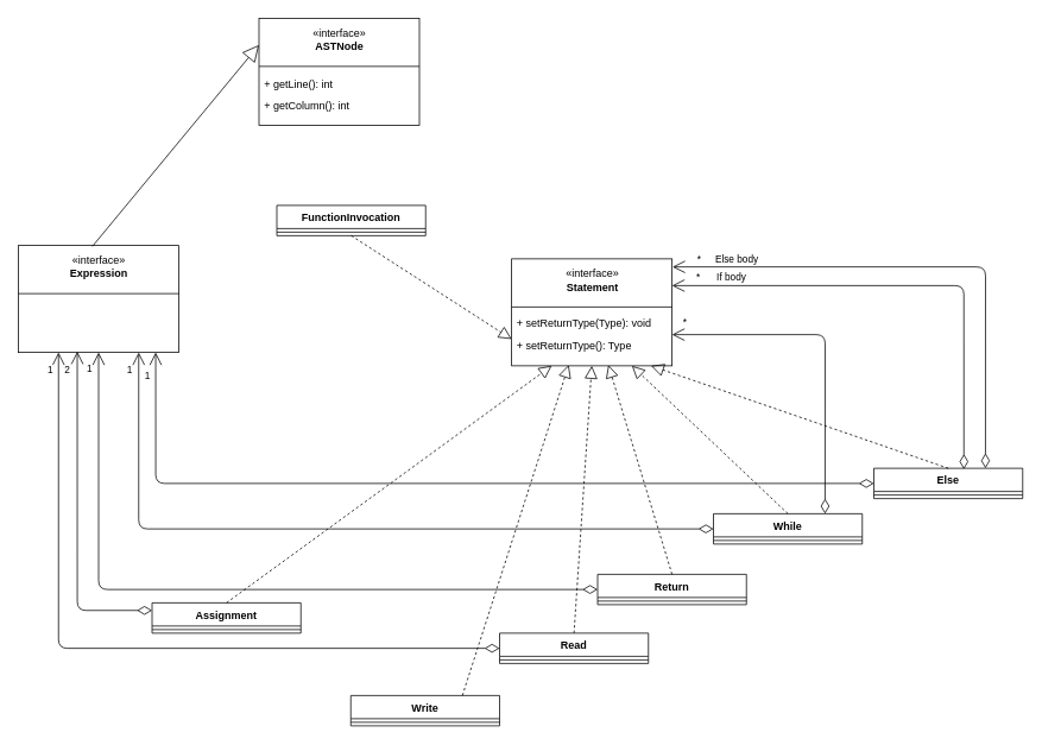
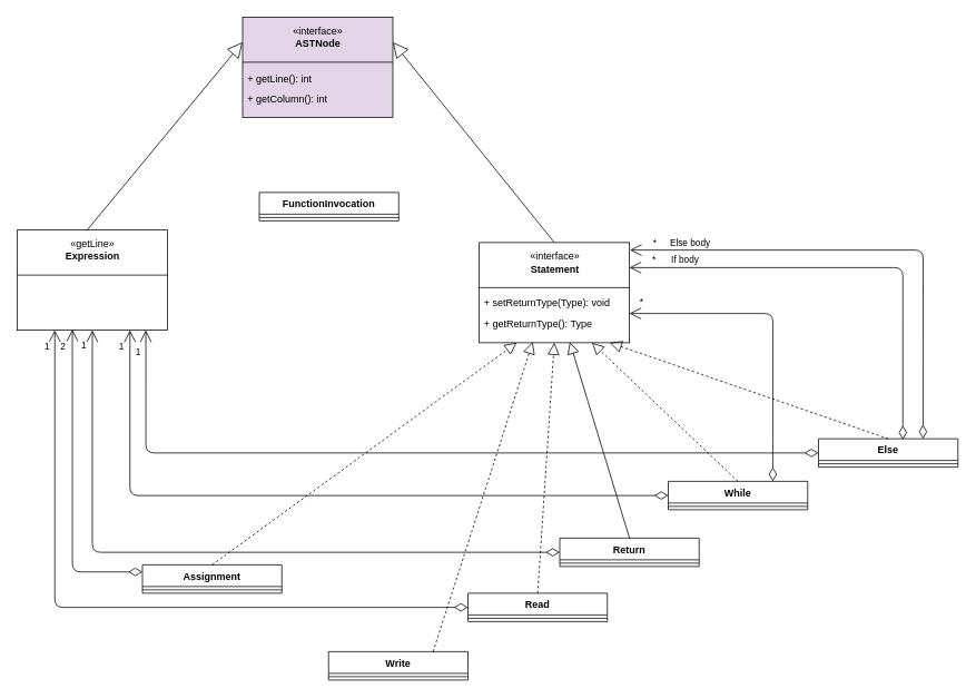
- <mxCell id="18" value="«interface»&lt;br&gt;&lt;b&gt;ASTNode&lt;br&gt;&lt;br&gt;&lt;br&gt;&lt;br&gt;&lt;br&gt;&lt;br&gt;&lt;/b&gt;" style="html=1;" parent="16" vertex="1"><mxGeometry width="180" height="120" as="geometry" /></mxCell>
+ <mxCell id="18" value="«interface»&lt;br&gt;&lt;b&gt;ASTNode&lt;br&gt;&lt;br&gt;&lt;br&gt;&lt;br&gt;&lt;br&gt;&lt;br&gt;&lt;/b&gt;" style="html=1;fillColor=#e1d5e7;" parent="16" vertex="1"><mxGeometry width="180" height="120" as="geometry" /></mxCell>
+ <mxCell id="23" value="" style="endArrow=block;endSize=16;endFill=0;html=1;exitX=0.5;exitY=0;exitDx=0;exitDy=0;entryX=1;entryY=0.25;entryDx=0;entryDy=0;" parent="1" source="8" target="18" edge="1"><mxGeometry width="160" relative="1" as="geometry"><mxPoint x="360" y="220" as="sourcePoint" /><mxPoint x="520" y="220" as="targetPoint" /></mxGeometry></mxCell>
- <mxCell id="36" value="" style="endArrow=block;dashed=1;endFill=0;endSize=12;html=1;entryX=0;entryY=0.75;entryDx=0;entryDy=0;exitX=0.5;exitY=1;exitDx=0;exitDy=0;" parent="1" source="32" target="8" edge="1"><mxGeometry width="160" relative="1" as="geometry"><mxPoint x="360" y="340" as="sourcePoint" /><mxPoint x="495" y="420" as="targetPoint" /></mxGeometry></mxCell>
- <mxCell id="4" value="«interface»&lt;br&gt;&lt;b&gt;Expression&lt;br&gt;&lt;br&gt;&lt;br&gt;&lt;br&gt;&lt;br&gt;&lt;br&gt;&lt;/b&gt;" style="html=1;" parent="2" vertex="1"><mxGeometry width="180" height="120" as="geometry" /></mxCell>
+ <mxCell id="4" value="«getLine»&lt;br&gt;&lt;b&gt;Expression&lt;br&gt;&lt;br&gt;&lt;br&gt;&lt;br&gt;&lt;br&gt;&lt;br&gt;&lt;/b&gt;" style="html=1;" parent="2" vertex="1"><mxGeometry width="180" height="120" as="geometry" /></mxCell>
- <mxCell id="11" value="+ setReturnType(): Type" style="text;strokeColor=none;fillColor=none;align=left;verticalAlign=top;spacingLeft=4;spacingRight=4;overflow=hidden;rotatable=0;points=[[0,0.5],[1,0.5]];portConstraint=eastwest;" vertex="1" parent="6"><mxGeometry y="84" width="180" height="26" as="geometry" /></mxCell>
+ <mxCell id="11" value="+ getReturnType(): Type" style="text;strokeColor=none;fillColor=none;align=left;verticalAlign=top;spacingLeft=4;spacingRight=4;overflow=hidden;rotatable=0;points=[[0,0.5],[1,0.5]];portConstraint=eastwest;" vertex="1" parent="6"><mxGeometry y="84" width="180" height="26" as="geometry" /></mxCell>
- <mxCell id="42" value="" style="endArrow=block;dashed=1;endFill=0;endSize=12;html=1;exitX=0.5;exitY=0;exitDx=0;exitDy=0;entryX=0.603;entryY=0.992;entryDx=0;entryDy=0;entryPerimeter=0;" parent="1" source="28" target="8" edge="1"><mxGeometry width="160" relative="1" as="geometry"><mxPoint x="673.5" y="518" as="sourcePoint" /><mxPoint x="556.92" y="425.04" as="targetPoint" /></mxGeometry></mxCell>
+ <mxCell id="42" value="" style="endArrow=block;dashed=0;endFill=0;endSize=12;html=1;exitX=0.5;exitY=0;exitDx=0;exitDy=0;entryX=0.603;entryY=0.992;entryDx=0;entryDy=0;entryPerimeter=0;" parent="1" source="28" target="8" edge="1"><mxGeometry width="160" relative="1" as="geometry"><mxPoint x="673.5" y="518" as="sourcePoint" /><mxPoint x="556.92" y="425.04" as="targetPoint" /></mxGeometry></mxCell>
